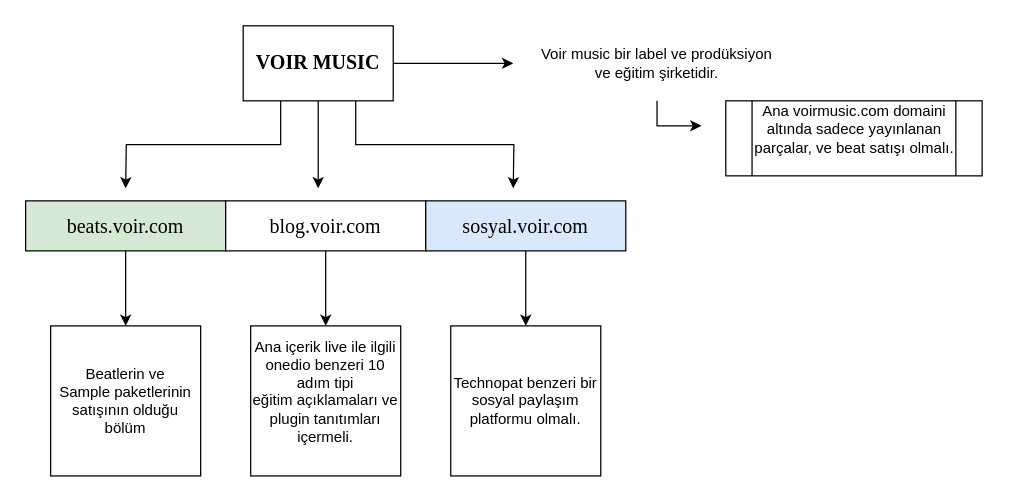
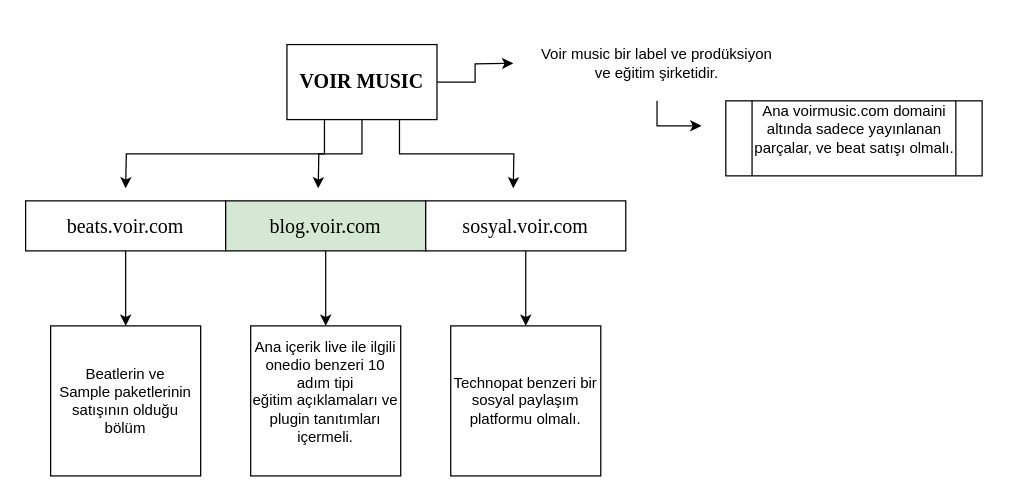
- <mxCell id="6" value="&lt;div style=&quot;font-size: 16px;&quot;&gt;VOIR MUSIC&lt;/div&gt;&lt;div style=&quot;font-size: 16px;&quot;&gt;&lt;br style=&quot;font-size: 16px;&quot;&gt;&lt;/div&gt;" style="rounded=0;whiteSpace=wrap;html=1;fontStyle=1;fontFamily=Tahoma;fontSize=16;verticalAlign=bottom;" vertex="1" parent="1"><mxGeometry x="194" y="20" width="120" height="60" as="geometry" /></mxCell>
+ <mxCell id="6" value="&lt;div style=&quot;font-size: 16px;&quot;&gt;VOIR MUSIC&lt;/div&gt;&lt;div style=&quot;font-size: 16px;&quot;&gt;&lt;br style=&quot;font-size: 16px;&quot;&gt;&lt;/div&gt;" style="rounded=0;whiteSpace=wrap;html=1;fontStyle=1;fontFamily=Tahoma;fontSize=16;verticalAlign=bottom;" vertex="1" parent="1"><mxGeometry x="229" y="35" width="120" height="60" as="geometry" /></mxCell>
- <mxCell id="11" value="&lt;div&gt;beats.voir.com&lt;/div&gt;" style="rounded=0;whiteSpace=wrap;html=1;fontFamily=Tahoma;fontSize=16;fillColor=#d5e8d4;" vertex="1" parent="1"><mxGeometry x="20" y="160" width="160" height="40" as="geometry" /></mxCell>
+ <mxCell id="11" value="&lt;div&gt;beats.voir.com&lt;/div&gt;" style="rounded=0;whiteSpace=wrap;html=1;fontFamily=Tahoma;fontSize=16;" vertex="1" parent="1"><mxGeometry x="20" y="160" width="160" height="40" as="geometry" /></mxCell>
- <mxCell id="13" value="blog.voir.com" style="rounded=0;whiteSpace=wrap;html=1;fontFamily=Tahoma;fontSize=16;" vertex="1" parent="1"><mxGeometry x="180" y="160" width="160" height="40" as="geometry" /></mxCell>
+ <mxCell id="13" value="blog.voir.com" style="rounded=0;whiteSpace=wrap;html=1;fontFamily=Tahoma;fontSize=16;fillColor=#d5e8d4;" vertex="1" parent="1"><mxGeometry x="180" y="160" width="160" height="40" as="geometry" /></mxCell>
- <mxCell id="15" value="sosyal.voir.com" style="rounded=0;whiteSpace=wrap;html=1;fontFamily=Tahoma;fontSize=16;fillColor=#dae8fc;" vertex="1" parent="1"><mxGeometry x="340" y="160" width="160" height="40" as="geometry" /></mxCell>
+ <mxCell id="15" value="sosyal.voir.com" style="rounded=0;whiteSpace=wrap;html=1;fontFamily=Tahoma;fontSize=16;" vertex="1" parent="1"><mxGeometry x="340" y="160" width="160" height="40" as="geometry" /></mxCell>
